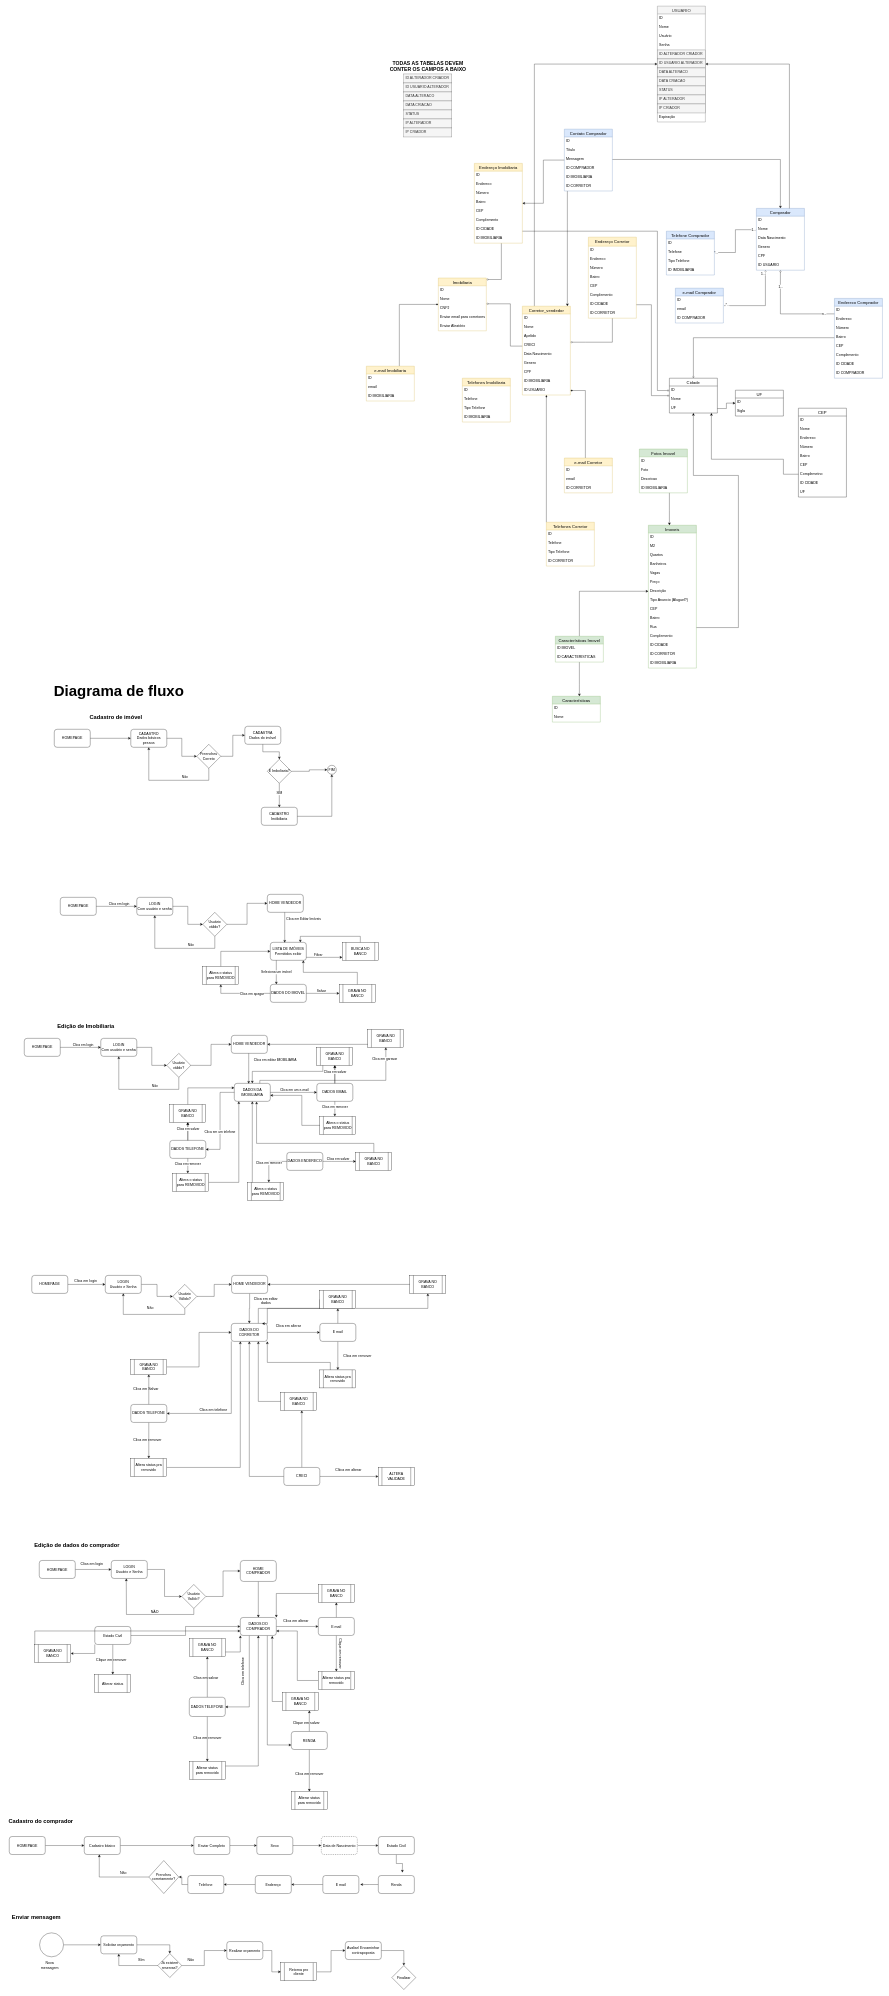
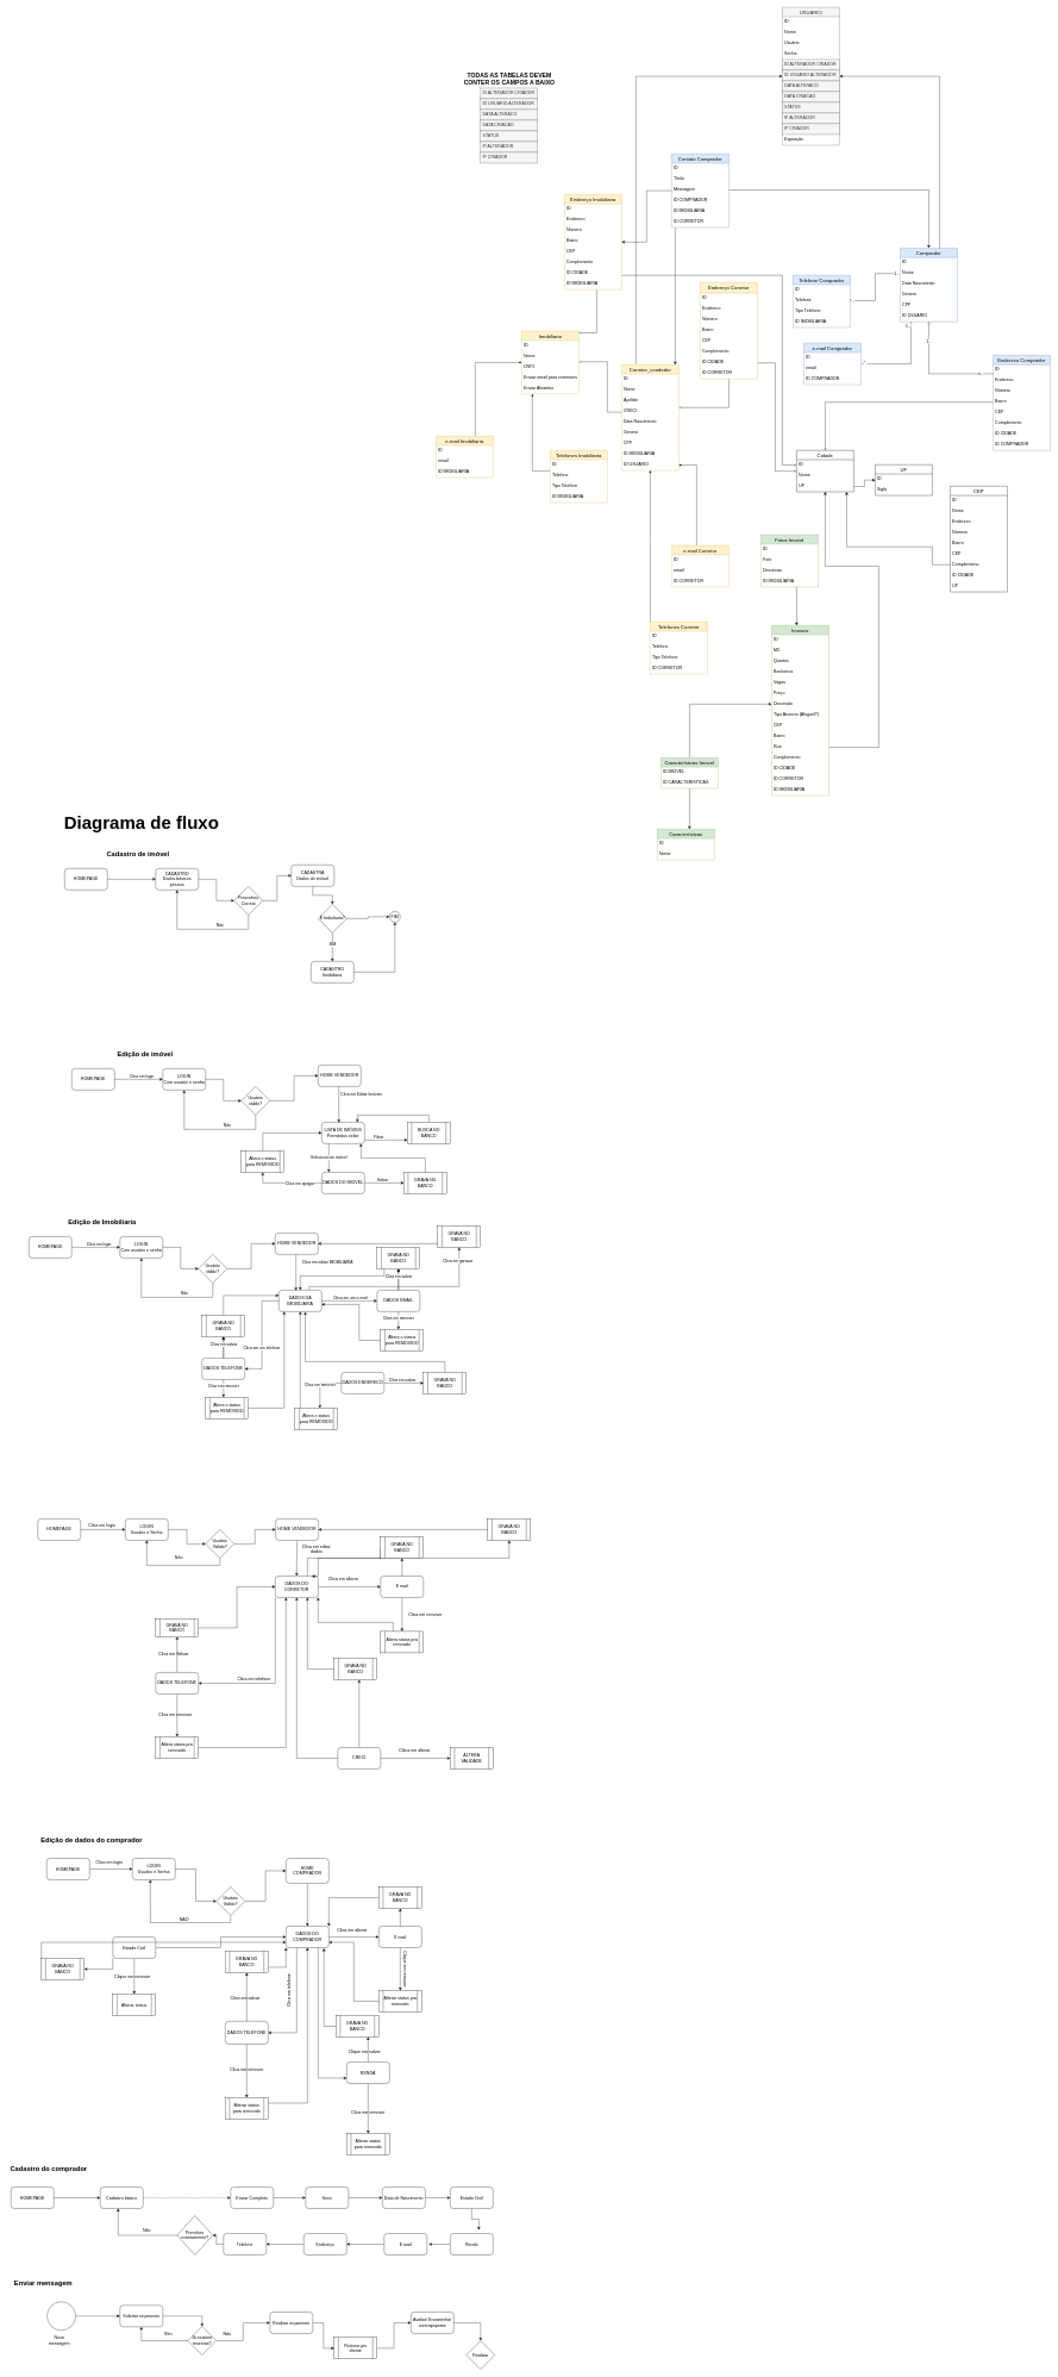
+ <mxCell id="4" style="edgeStyle=orthogonalEdgeStyle;rounded=0;orthogonalLoop=1;jettySize=auto;html=1;endArrow=diamondThin;endFill=1;" parent="1" source="28" target="117" edge="1"><mxGeometry relative="1" as="geometry"><Array as="points"><mxPoint x="1490" y="1318" /></Array></mxGeometry></mxCell>
+ <mxCell id="205" value="&lt;b&gt;&lt;font style=&quot;font-size: 19px&quot;&gt;Edição de imóvel&lt;/font&gt;&lt;/b&gt;" style="text;html=1;align=center;verticalAlign=middle;resizable=0;points=[];autosize=1;" parent="1" vertex="1"><mxGeometry x="320" y="2940" width="170" height="20" as="geometry" /></mxCell>
- <mxCell id="382" style="edgeStyle=orthogonalEdgeStyle;rounded=0;orthogonalLoop=1;jettySize=auto;html=1;entryX=0;entryY=0.5;entryDx=0;entryDy=0;" parent="1" source="383" target="388" edge="1"><mxGeometry relative="1" as="geometry" /></mxCell>
+ <mxCell id="382" style="edgeStyle=orthogonalEdgeStyle;rounded=0;orthogonalLoop=1;jettySize=auto;html=1;entryX=0;entryY=0.5;entryDx=0;entryDy=0;dashed=1;" parent="1" source="383" target="388" edge="1"><mxGeometry relative="1" as="geometry" /></mxCell>
- <mxCell id="396" value="Data de Nascimento" style="rounded=1;whiteSpace=wrap;html=1;dashed=1;" parent="1" vertex="1"><mxGeometry x="1070" y="6120" width="120" height="60" as="geometry" /></mxCell>
+ <mxCell id="396" value="Data de Nascimento" style="rounded=1;whiteSpace=wrap;html=1;" parent="1" vertex="1"><mxGeometry x="1070" y="6120" width="120" height="60" as="geometry" /></mxCell>
